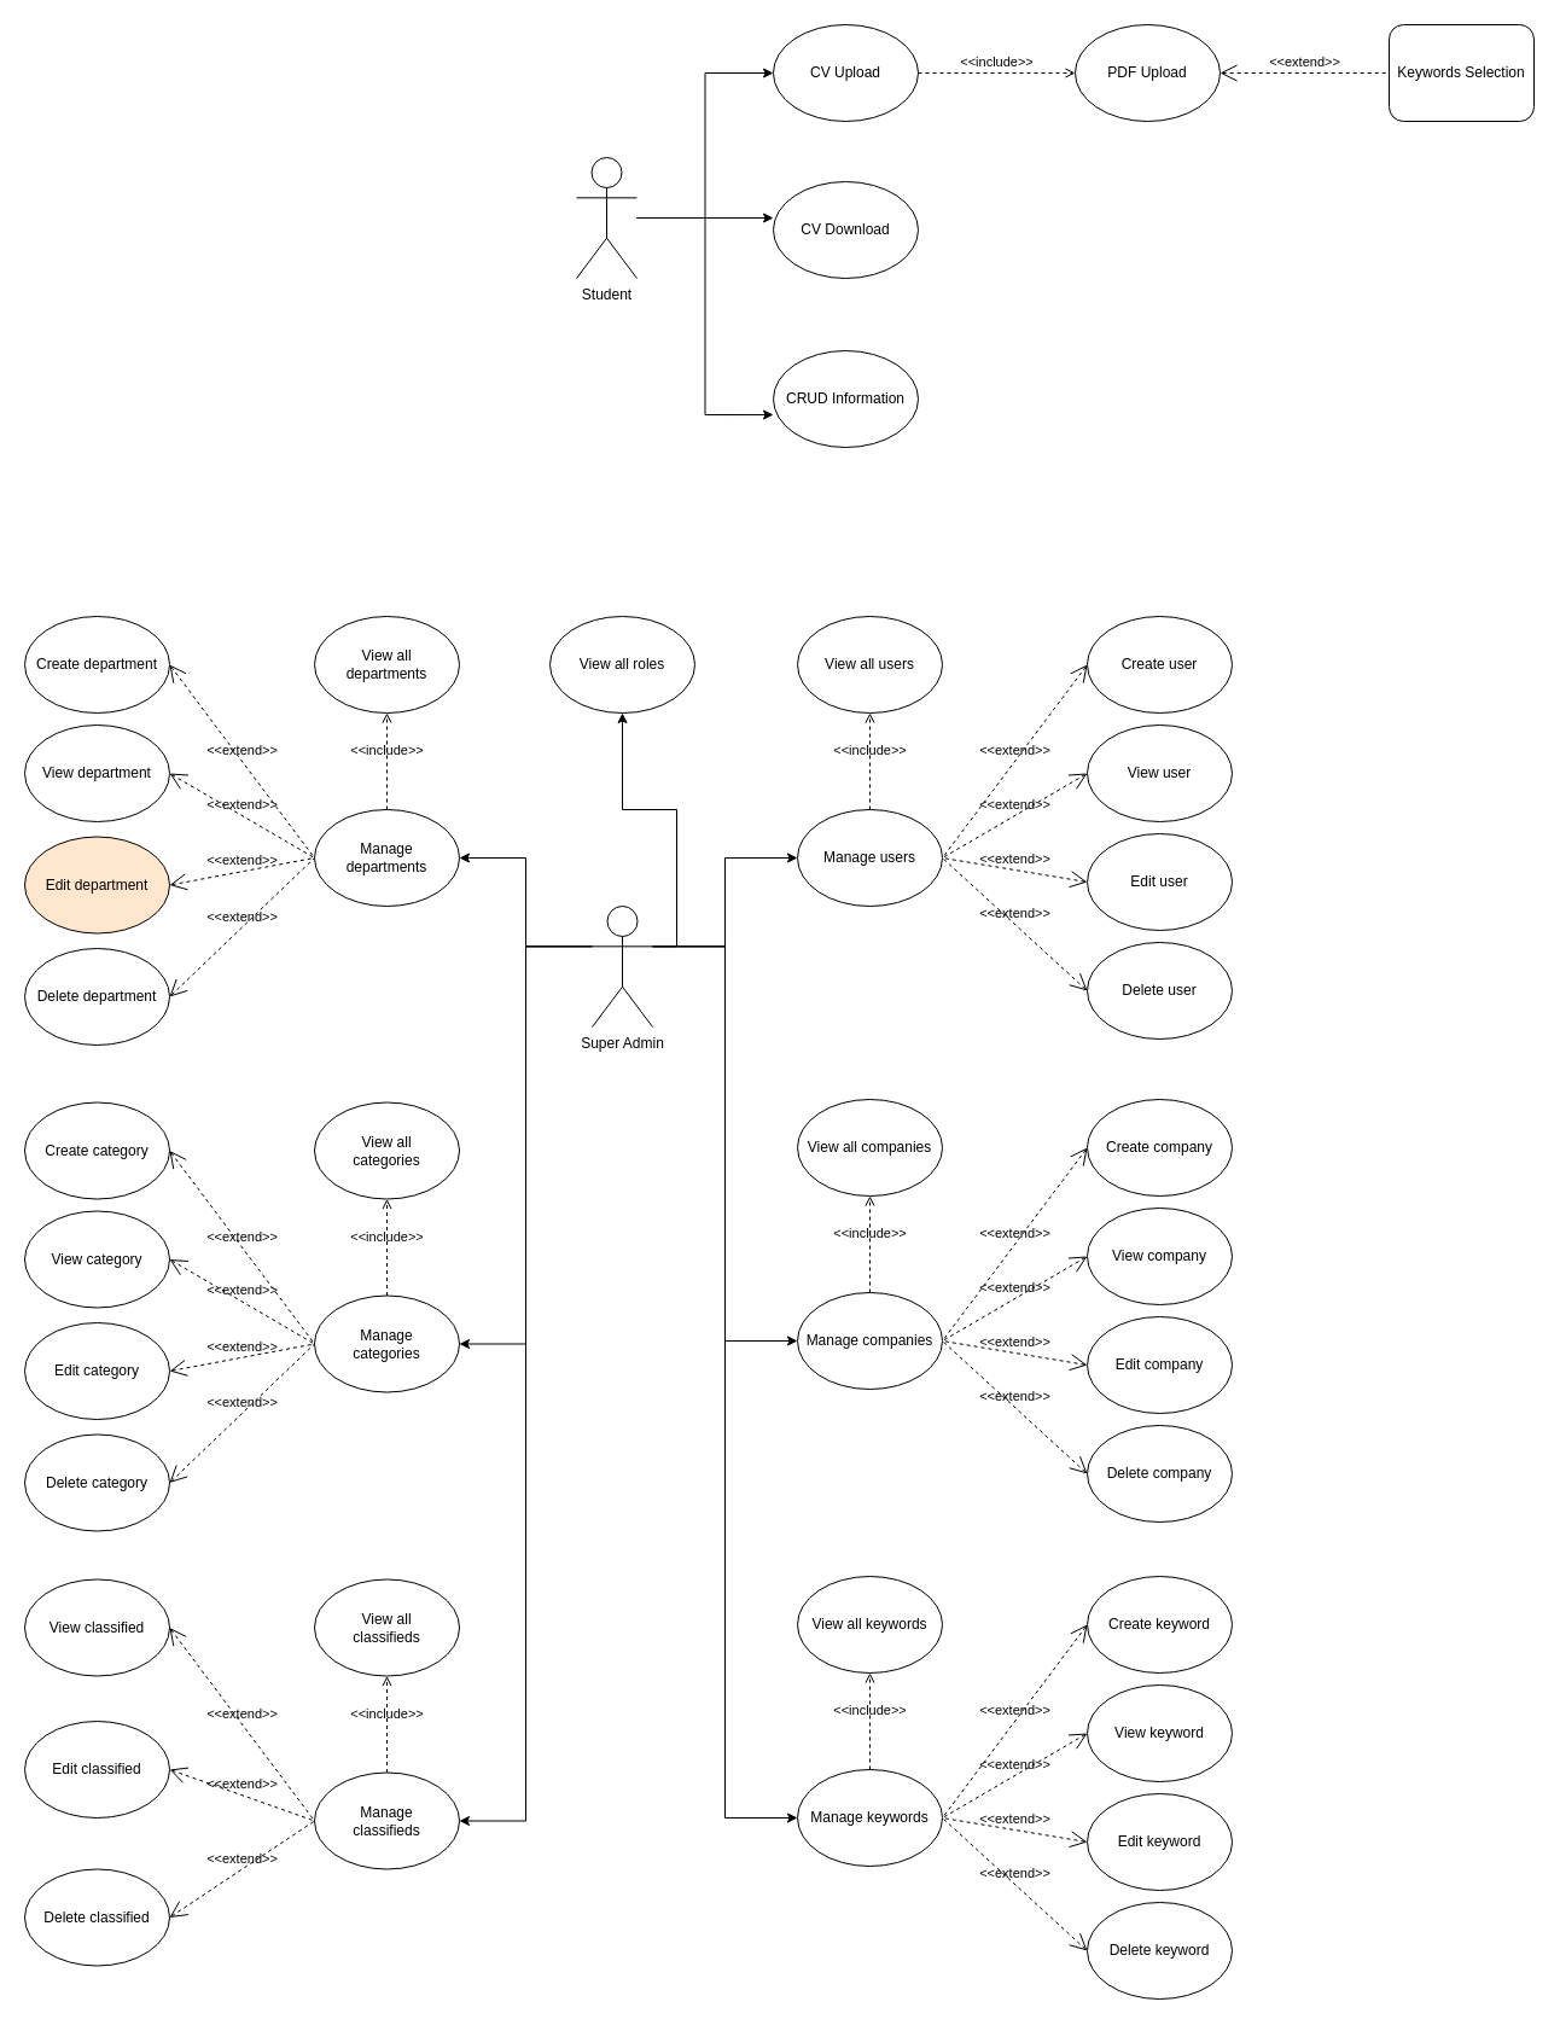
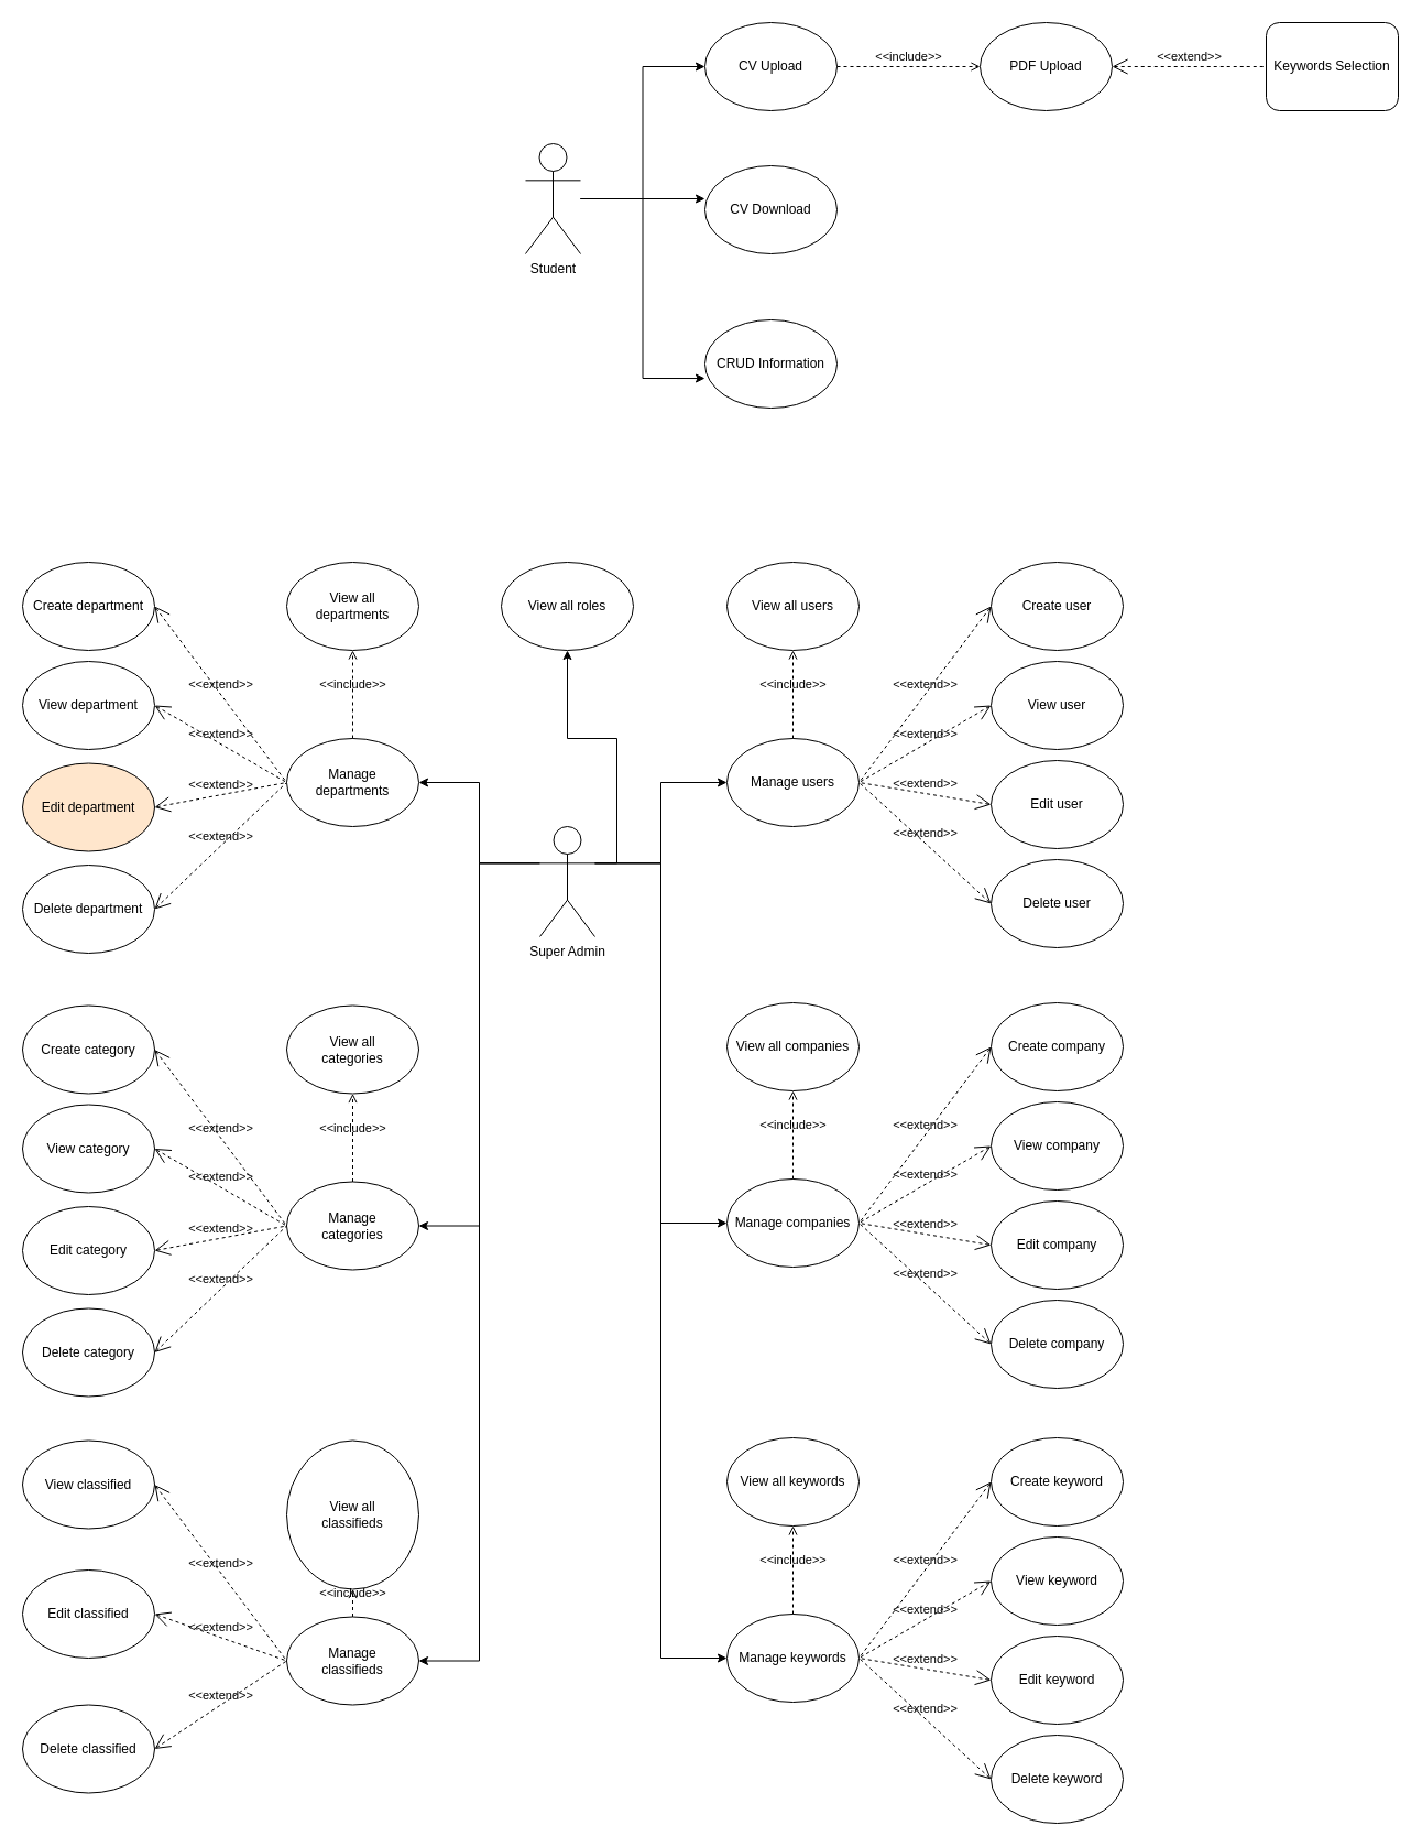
- <mxCell id="80" value="View all&lt;br&gt;classifieds" style="ellipse;whiteSpace=wrap;html=1;" vertex="1" parent="1"><mxGeometry x="260" y="1307.5" width="120" height="80" as="geometry" /></mxCell>
+ <mxCell id="80" value="View all&lt;br&gt;classifieds" style="ellipse;whiteSpace=wrap;html=1;" vertex="1" parent="1"><mxGeometry x="260" y="1307.5" width="120" height="135" as="geometry" /></mxCell>
